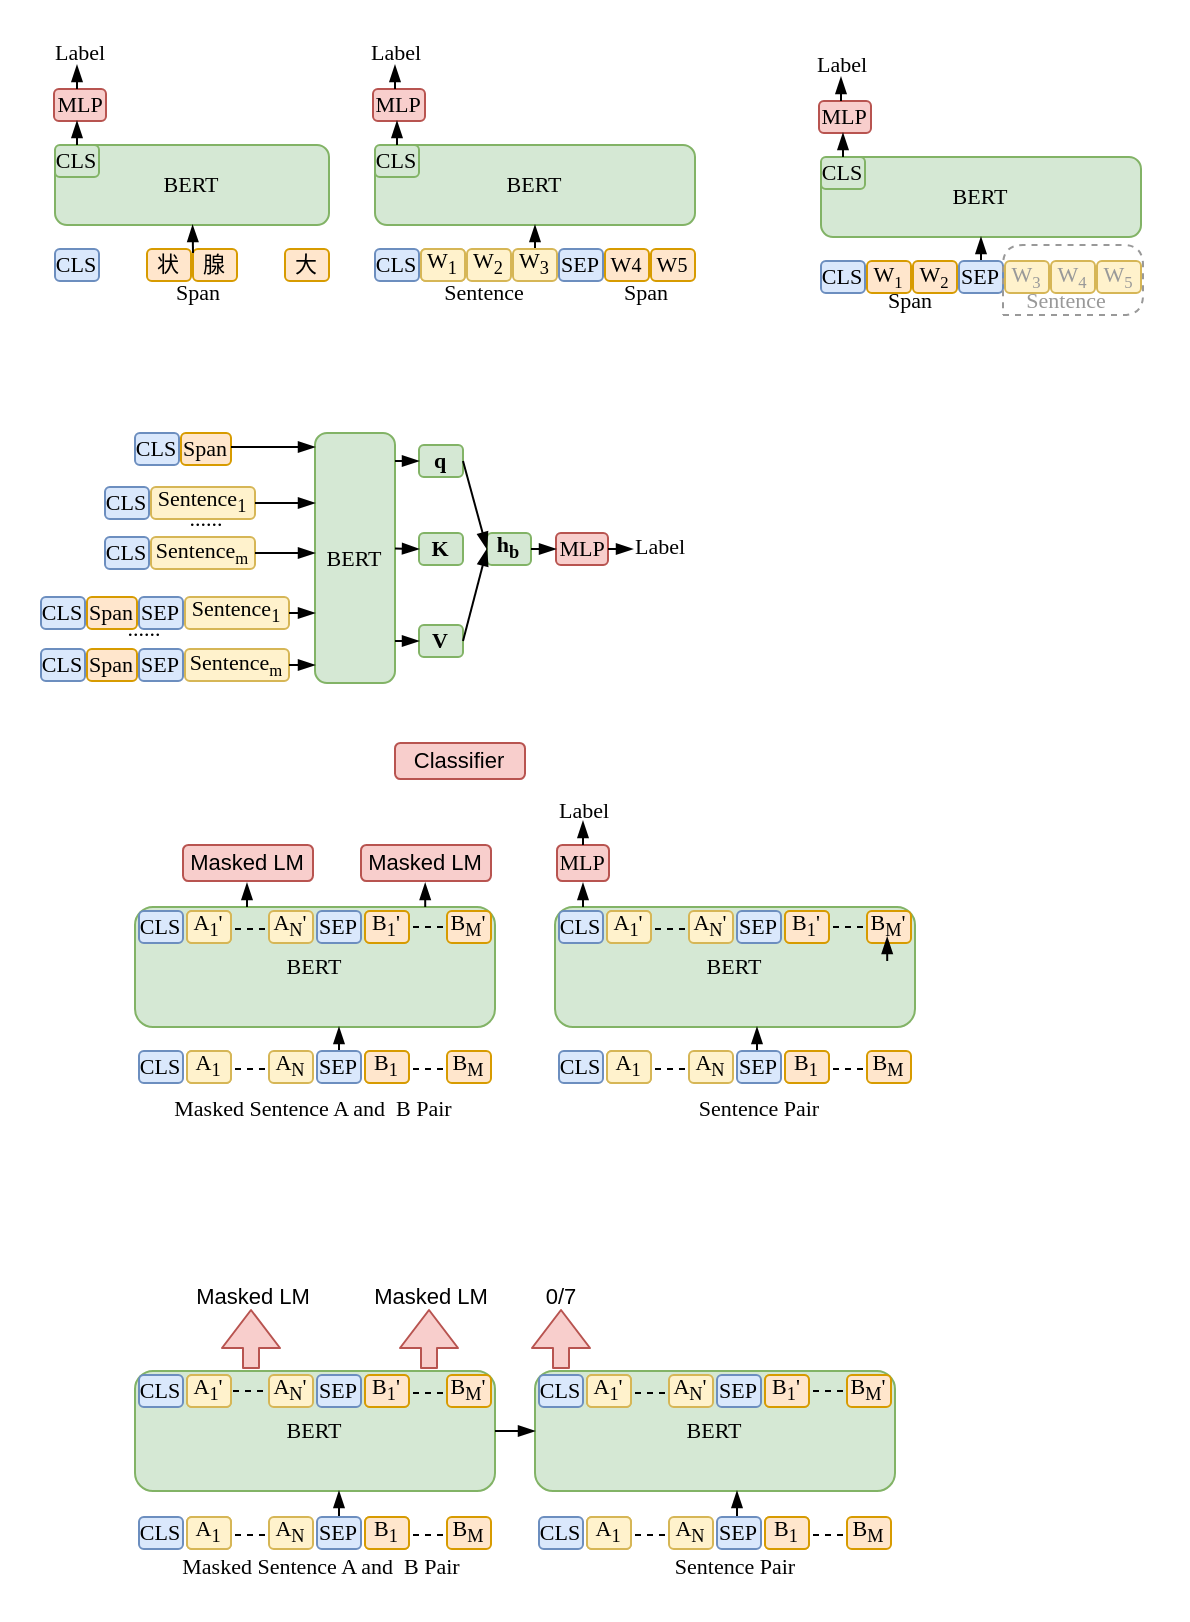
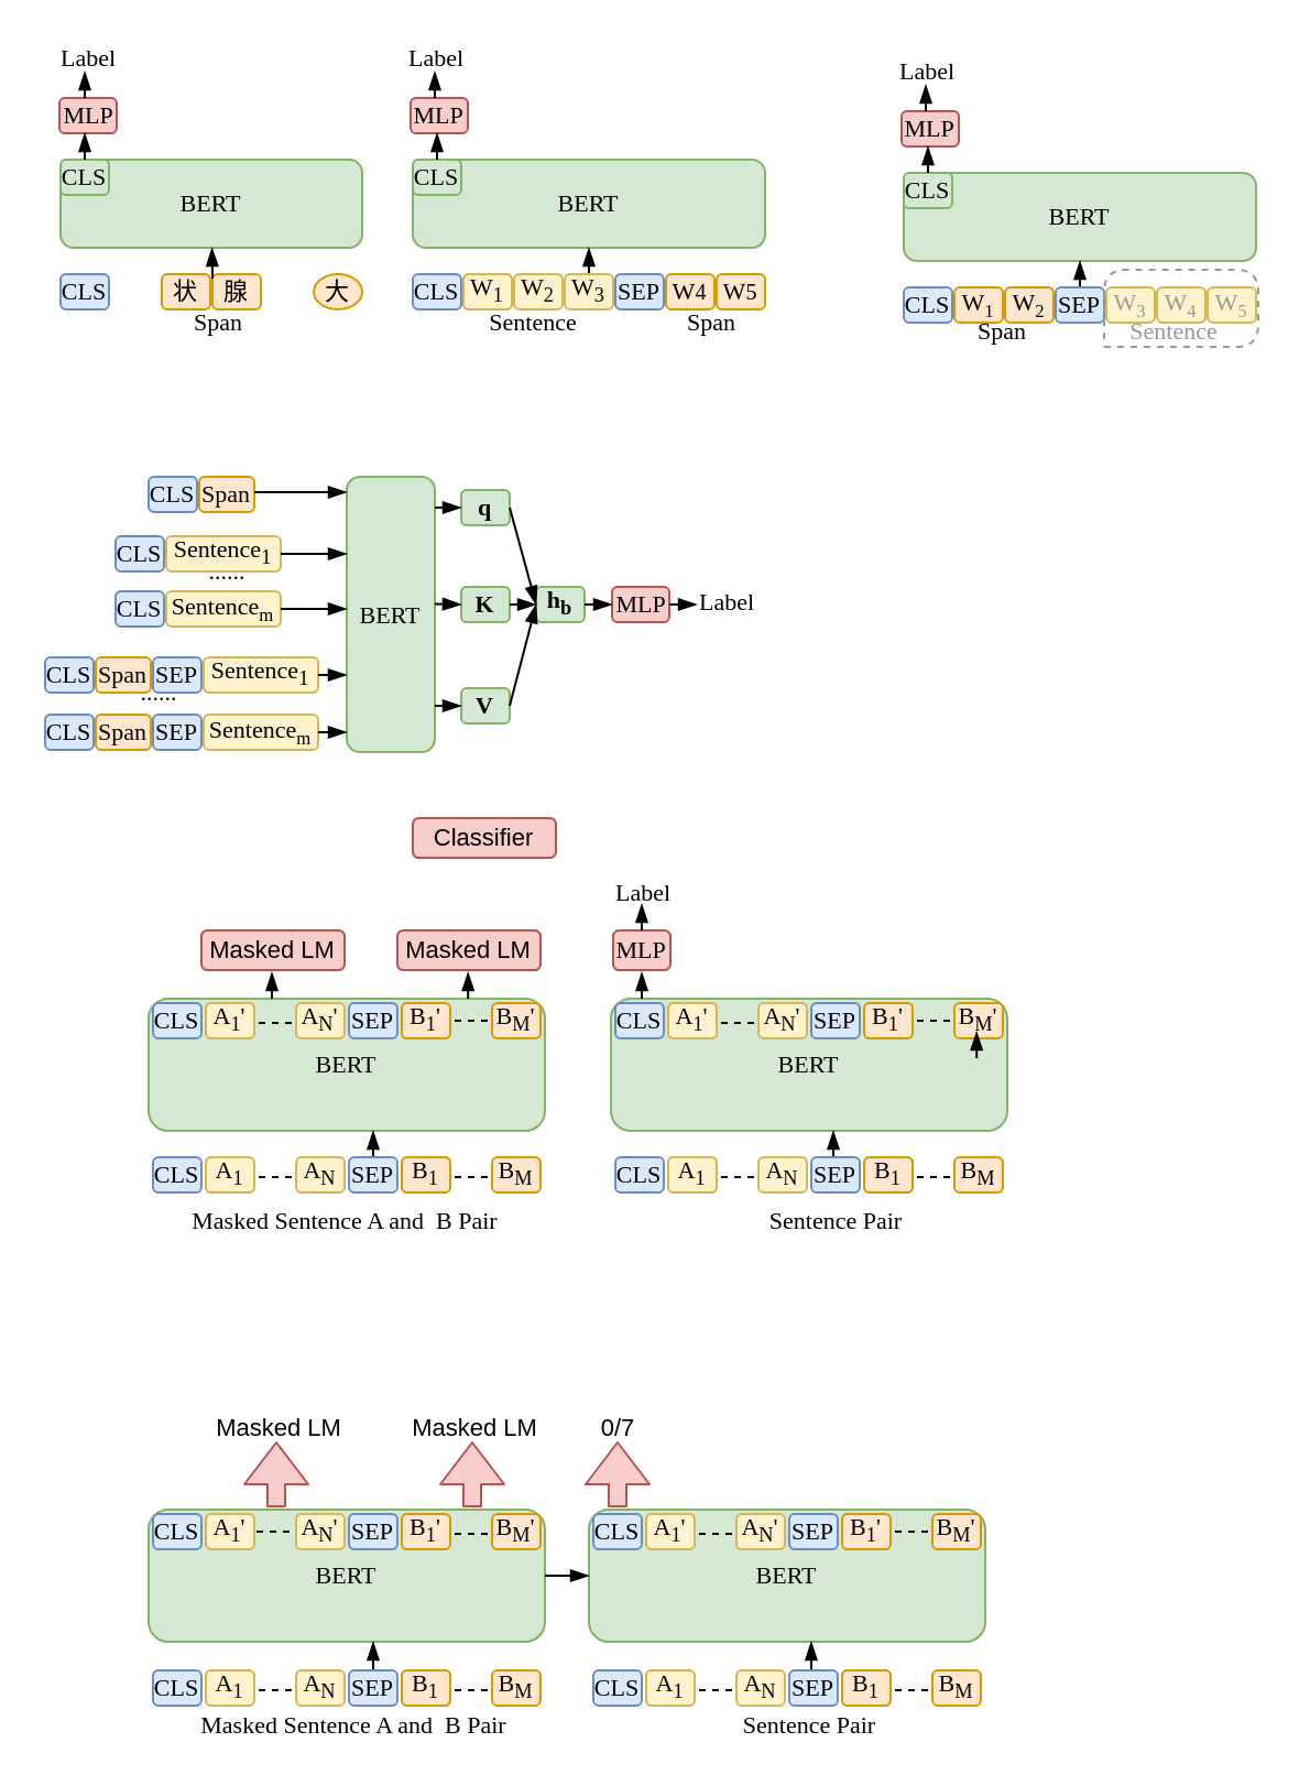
- <mxCell id="6" value="大" style="whiteSpace=wrap;html=1;fontFamily=Times New Roman;fontSize=11;fillColor=#ffe6cc;strokeColor=#d79b00;rounded=1;" vertex="1" parent="1"><mxGeometry x="142" y="124" width="22" height="16" as="geometry" /></mxCell>
+ <mxCell id="6" value="大" style="ellipse;whiteSpace=wrap;html=1;fontFamily=Times New Roman;fontSize=11;fillColor=#ffe6cc;strokeColor=#d79b00;" vertex="1" parent="1"><mxGeometry x="142" y="124" width="22" height="16" as="geometry" /></mxCell>
+ <mxCell id="61" value="" style="endArrow=blockThin;html=1;fontFamily=Times New Roman;fontSize=11;exitX=1;exitY=0.5;exitDx=0;exitDy=0;entryX=0;entryY=0.5;entryDx=0;entryDy=0;endFill=1;" edge="1" parent="1" source="49" target="51"><mxGeometry width="50" height="50" relative="1" as="geometry"><mxPoint x="159" y="359" as="sourcePoint" /><mxPoint x="209" y="309" as="targetPoint" /></mxGeometry></mxCell>
- <mxCell id="139" value="&lt;font style=&quot;font-size: 11px&quot;&gt;Classifier&lt;/font&gt;" style="rounded=1;whiteSpace=wrap;html=1;fillColor=#f8cecc;strokeColor=#b85450;" vertex="1" parent="1"><mxGeometry x="197" y="371" width="65" height="18" as="geometry" /></mxCell>
+ <mxCell id="139" value="&lt;font style=&quot;font-size: 11px&quot;&gt;Classifier&lt;/font&gt;" style="rounded=1;whiteSpace=wrap;html=1;fillColor=#f8cecc;strokeColor=#b85450;" vertex="1" parent="1"><mxGeometry x="187" y="371" width="65" height="18" as="geometry" /></mxCell>
